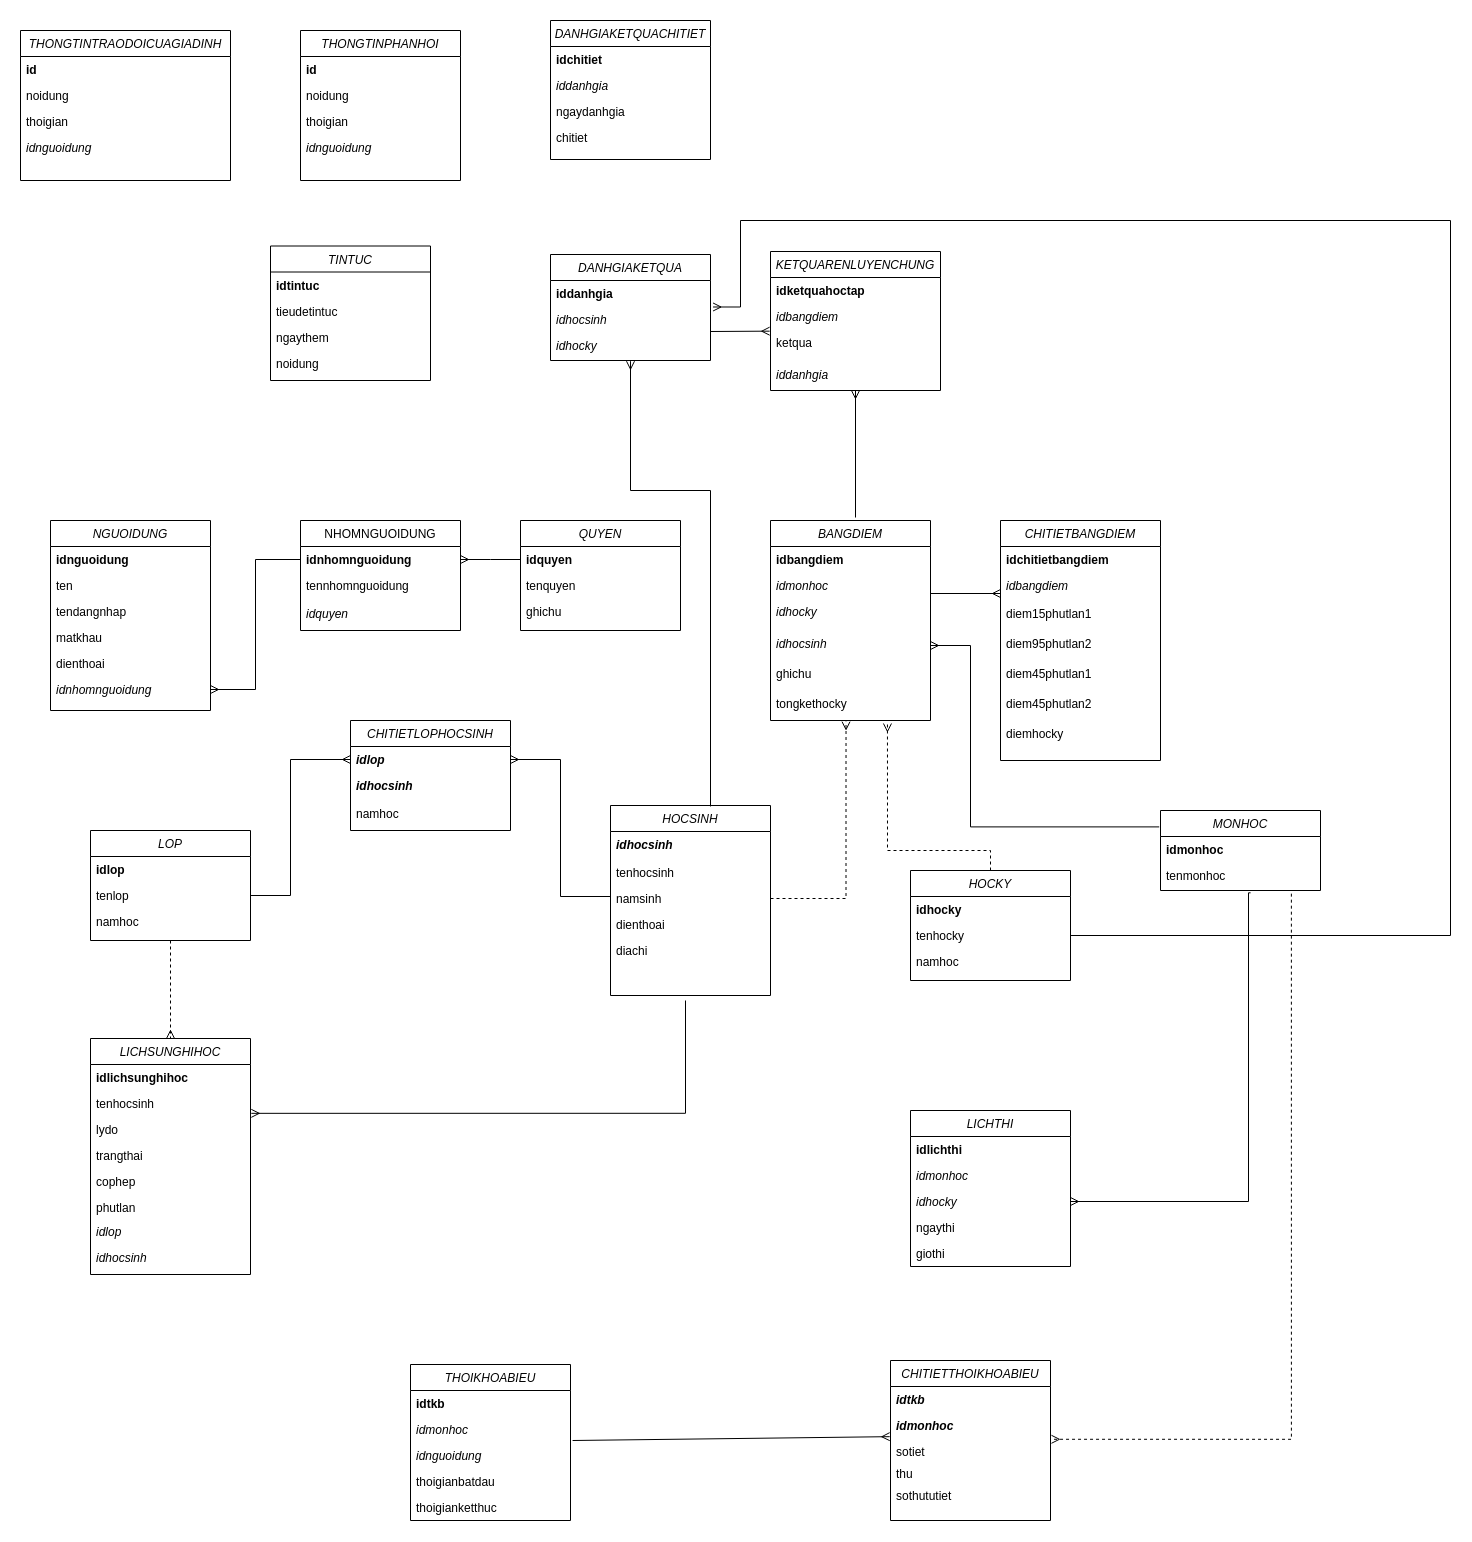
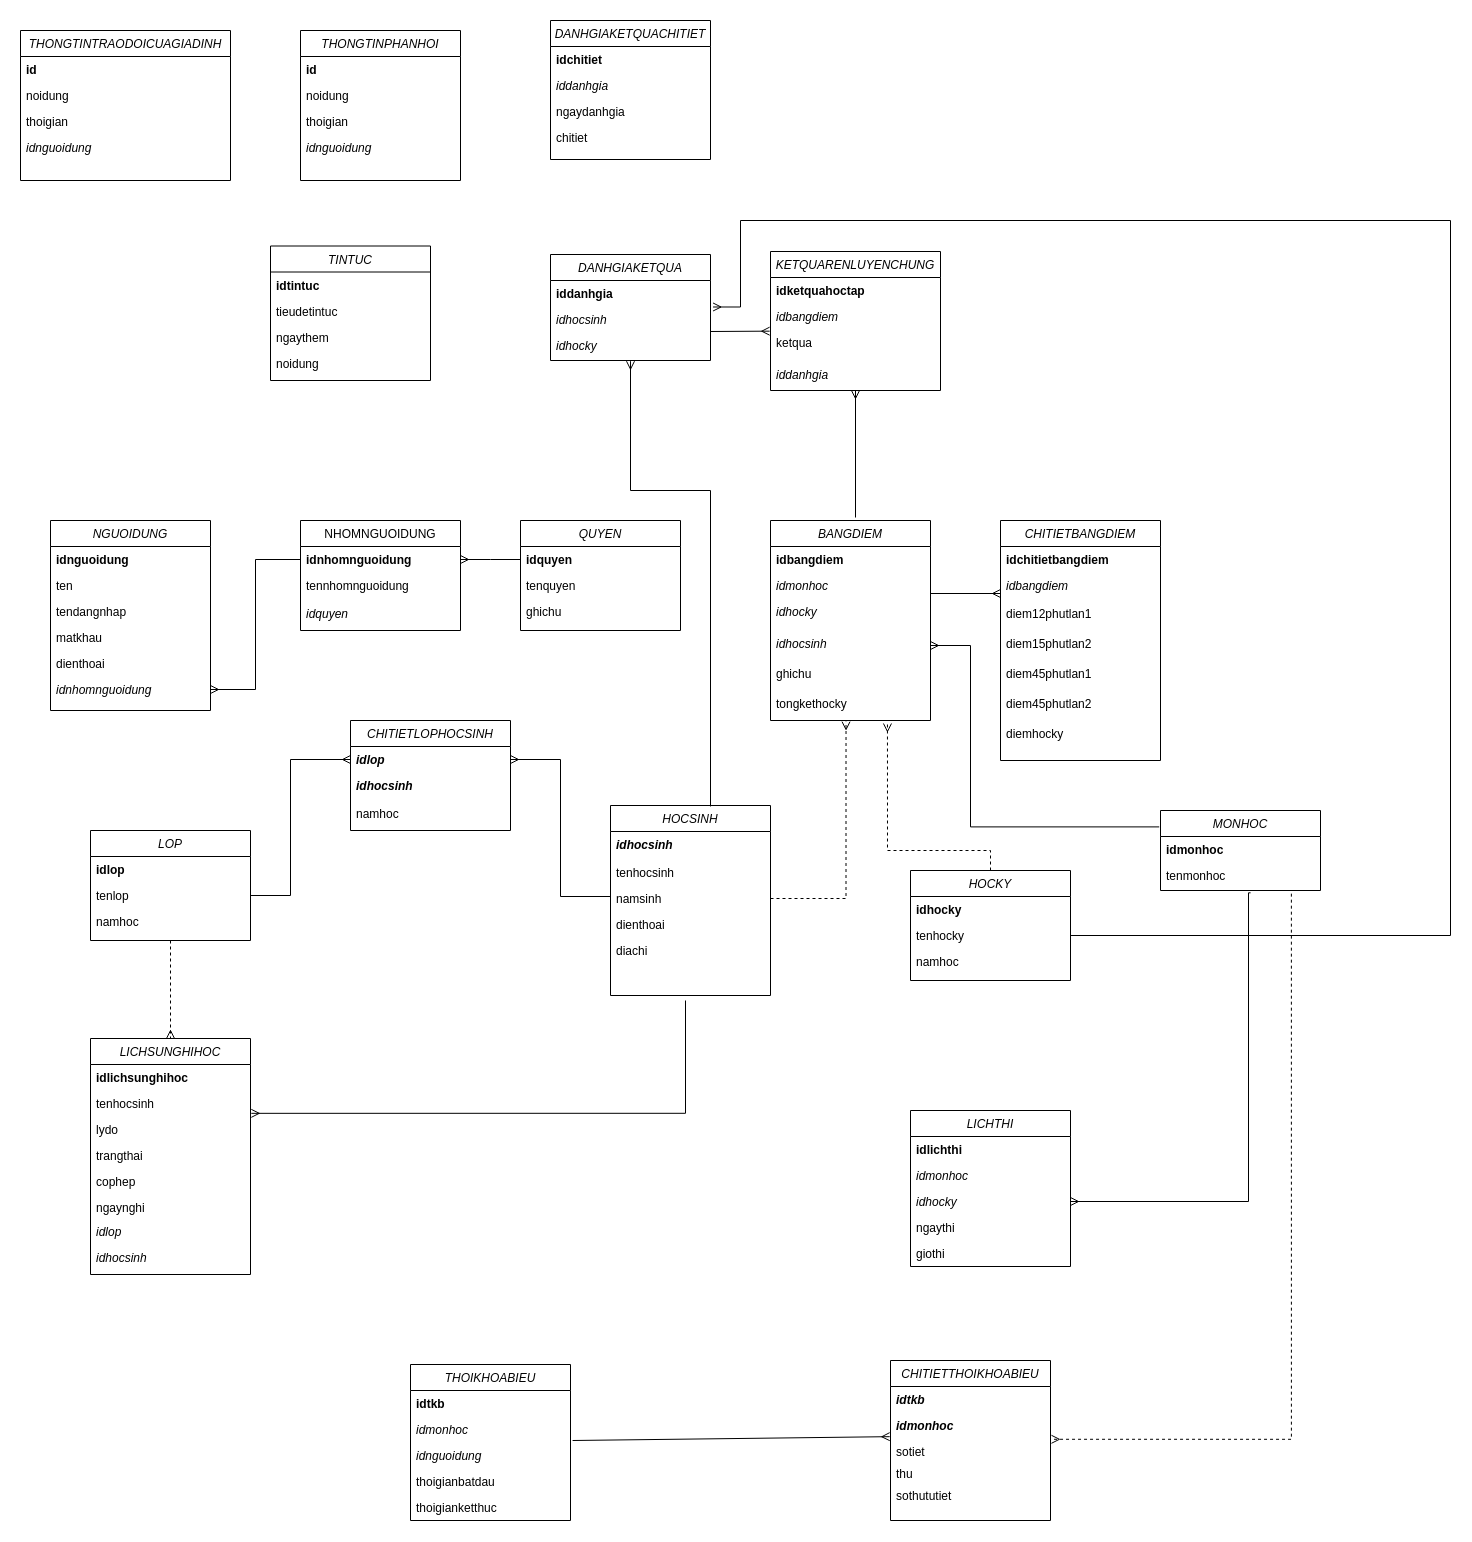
- <mxCell id="8" value="diem15phutlan1" style="text;align=left;verticalAlign=top;spacingLeft=4;spacingRight=4;overflow=hidden;rotatable=0;points=[[0,0.5],[1,0.5]];portConstraint=eastwest;rounded=0;shadow=0;html=0;fontStyle=0" parent="5" vertex="1"><mxGeometry y="80" width="160" height="30" as="geometry" /></mxCell>
+ <mxCell id="8" value="diem12phutlan1" style="text;align=left;verticalAlign=top;spacingLeft=4;spacingRight=4;overflow=hidden;rotatable=0;points=[[0,0.5],[1,0.5]];portConstraint=eastwest;rounded=0;shadow=0;html=0;fontStyle=0" parent="5" vertex="1"><mxGeometry y="80" width="160" height="30" as="geometry" /></mxCell>
- <mxCell id="9" value="diem95phutlan2" style="text;align=left;verticalAlign=top;spacingLeft=4;spacingRight=4;overflow=hidden;rotatable=0;points=[[0,0.5],[1,0.5]];portConstraint=eastwest;rounded=0;shadow=0;html=0;fontStyle=0" parent="5" vertex="1"><mxGeometry y="110" width="160" height="30" as="geometry" /></mxCell>
+ <mxCell id="9" value="diem15phutlan2" style="text;align=left;verticalAlign=top;spacingLeft=4;spacingRight=4;overflow=hidden;rotatable=0;points=[[0,0.5],[1,0.5]];portConstraint=eastwest;rounded=0;shadow=0;html=0;fontStyle=0" parent="5" vertex="1"><mxGeometry y="110" width="160" height="30" as="geometry" /></mxCell>
- <mxCell id="41" value="phutlan" style="text;align=left;verticalAlign=top;spacingLeft=4;spacingRight=4;overflow=hidden;rotatable=0;points=[[0,0.5],[1,0.5]];portConstraint=eastwest;rounded=0;shadow=0;html=0;" parent="35" vertex="1"><mxGeometry y="156" width="160" height="24" as="geometry" /></mxCell>
+ <mxCell id="41" value="ngaynghi" style="text;align=left;verticalAlign=top;spacingLeft=4;spacingRight=4;overflow=hidden;rotatable=0;points=[[0,0.5],[1,0.5]];portConstraint=eastwest;rounded=0;shadow=0;html=0;" parent="35" vertex="1"><mxGeometry y="156" width="160" height="24" as="geometry" /></mxCell>
